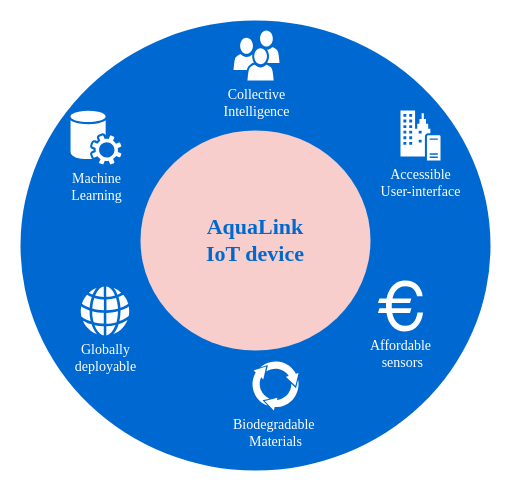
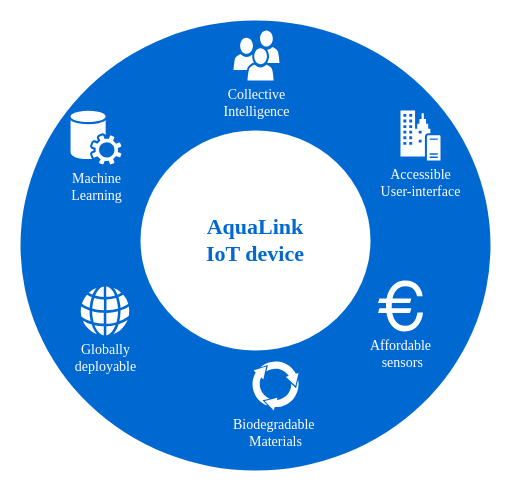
- <mxCell id="3" value="AquaLink &lt;br&gt;IoT device" style="ellipse;whiteSpace=wrap;html=1;rounded=0;shadow=0;comic=0;strokeWidth=1;fontFamily=Verdana;fontSize=22;strokeColor=none;fillColor=#f8cecc;fontColor=#0069D1;fontStyle=1;" parent="1" vertex="1"><mxGeometry x="140" y="130" width="230" height="220" as="geometry" /></mxCell>
+ <mxCell id="3" value="AquaLink &lt;br&gt;IoT device" style="ellipse;whiteSpace=wrap;html=1;rounded=0;shadow=0;comic=0;strokeWidth=1;fontFamily=Verdana;fontSize=22;strokeColor=none;fillColor=#ffffff;fontColor=#0069D1;fontStyle=1" parent="1" vertex="1"><mxGeometry x="140" y="130" width="230" height="220" as="geometry" /></mxCell>
